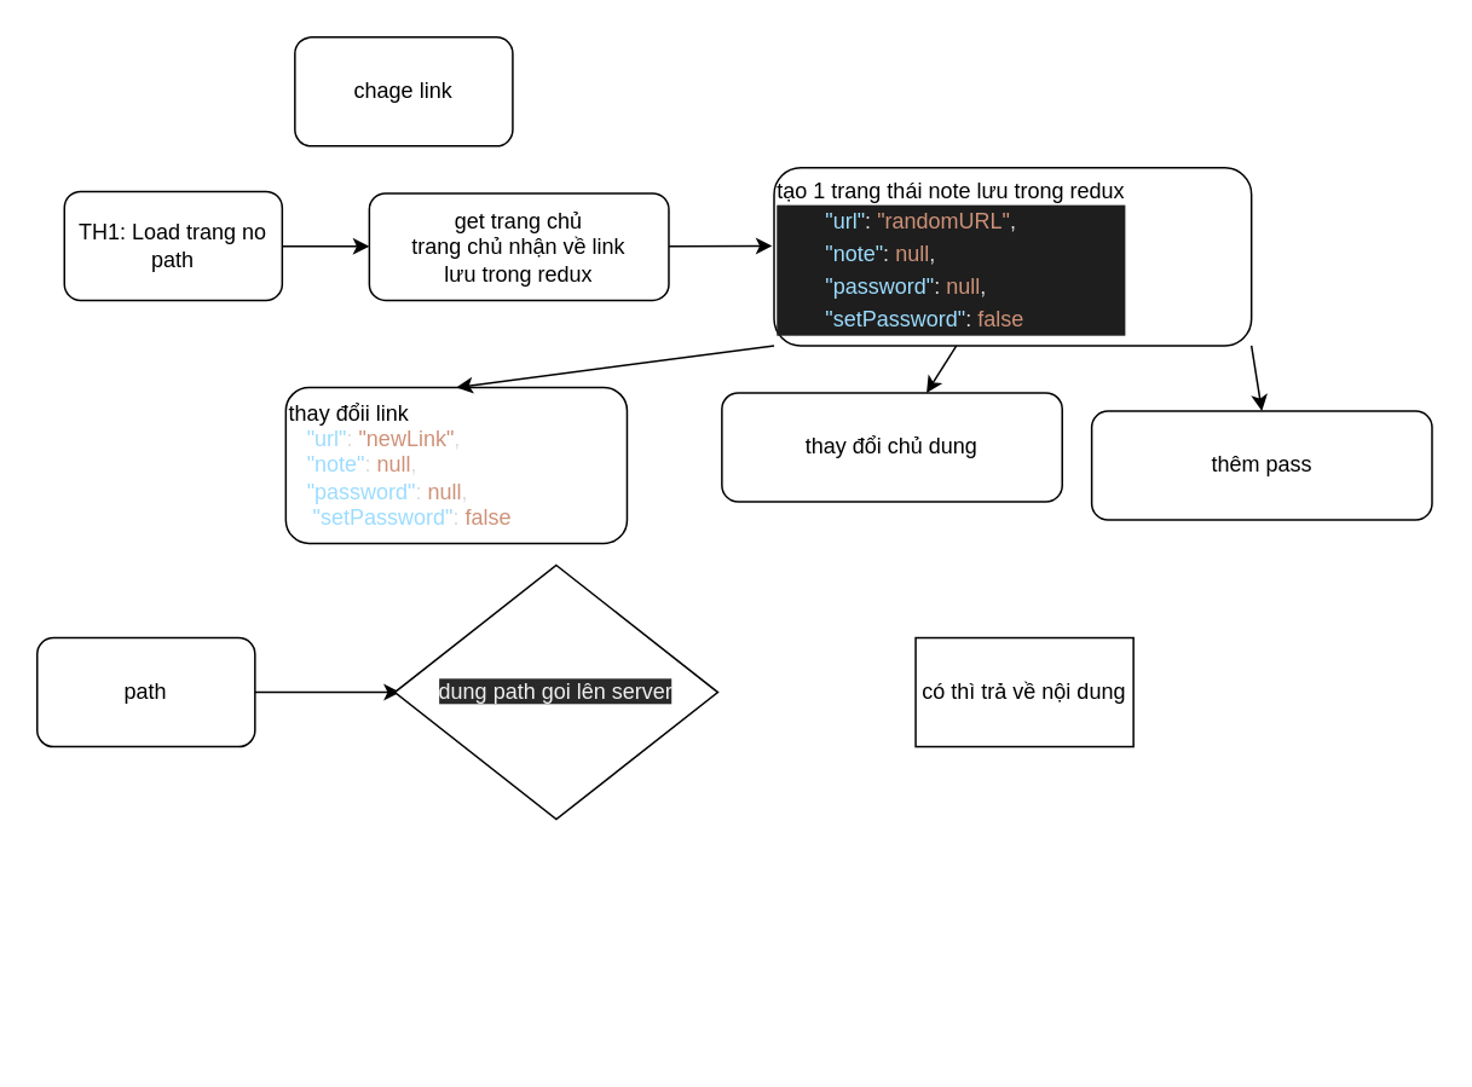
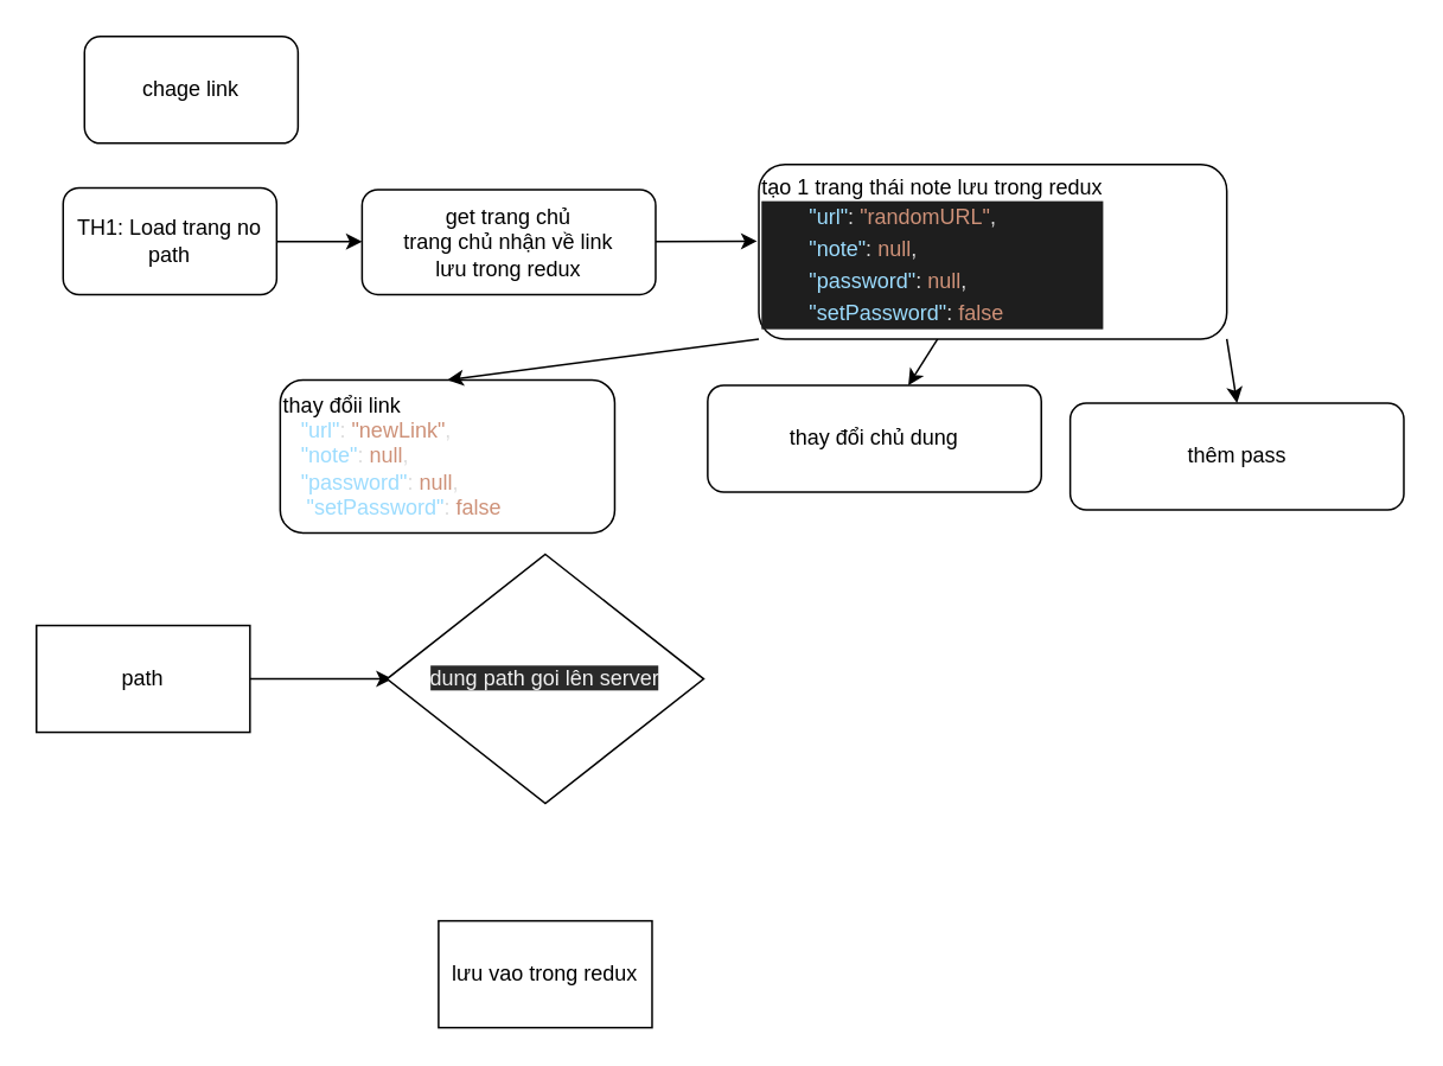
- <mxCell id="2" value="chage link" style="rounded=1;whiteSpace=wrap;html=1;" vertex="1" parent="1"><mxGeometry x="162" y="20" width="120" height="60" as="geometry" /></mxCell>
+ <mxCell id="2" value="chage link" style="rounded=1;whiteSpace=wrap;html=1;" vertex="1" parent="1"><mxGeometry x="47" y="20" width="120" height="60" as="geometry" /></mxCell>
- <mxCell id="15" value="path" style="rounded=1;whiteSpace=wrap;html=1;" vertex="1" parent="1"><mxGeometry x="20" y="351" width="120" height="60" as="geometry" /></mxCell>
+ <mxCell id="15" value="path" style="whiteSpace=wrap;html=1;rounded=0;" vertex="1" parent="1"><mxGeometry x="20" y="351" width="120" height="60" as="geometry" /></mxCell>
- <mxCell id="17" value="có thì trả về nội dung" style="whiteSpace=wrap;html=1;" vertex="1" parent="1"><mxGeometry x="504" y="351" width="120" height="60" as="geometry" /></mxCell>
+ <mxCell id="18" value="lưu vao trong redux" style="whiteSpace=wrap;html=1;" vertex="1" parent="1"><mxGeometry x="246" y="517" width="120" height="60" as="geometry" /></mxCell>
